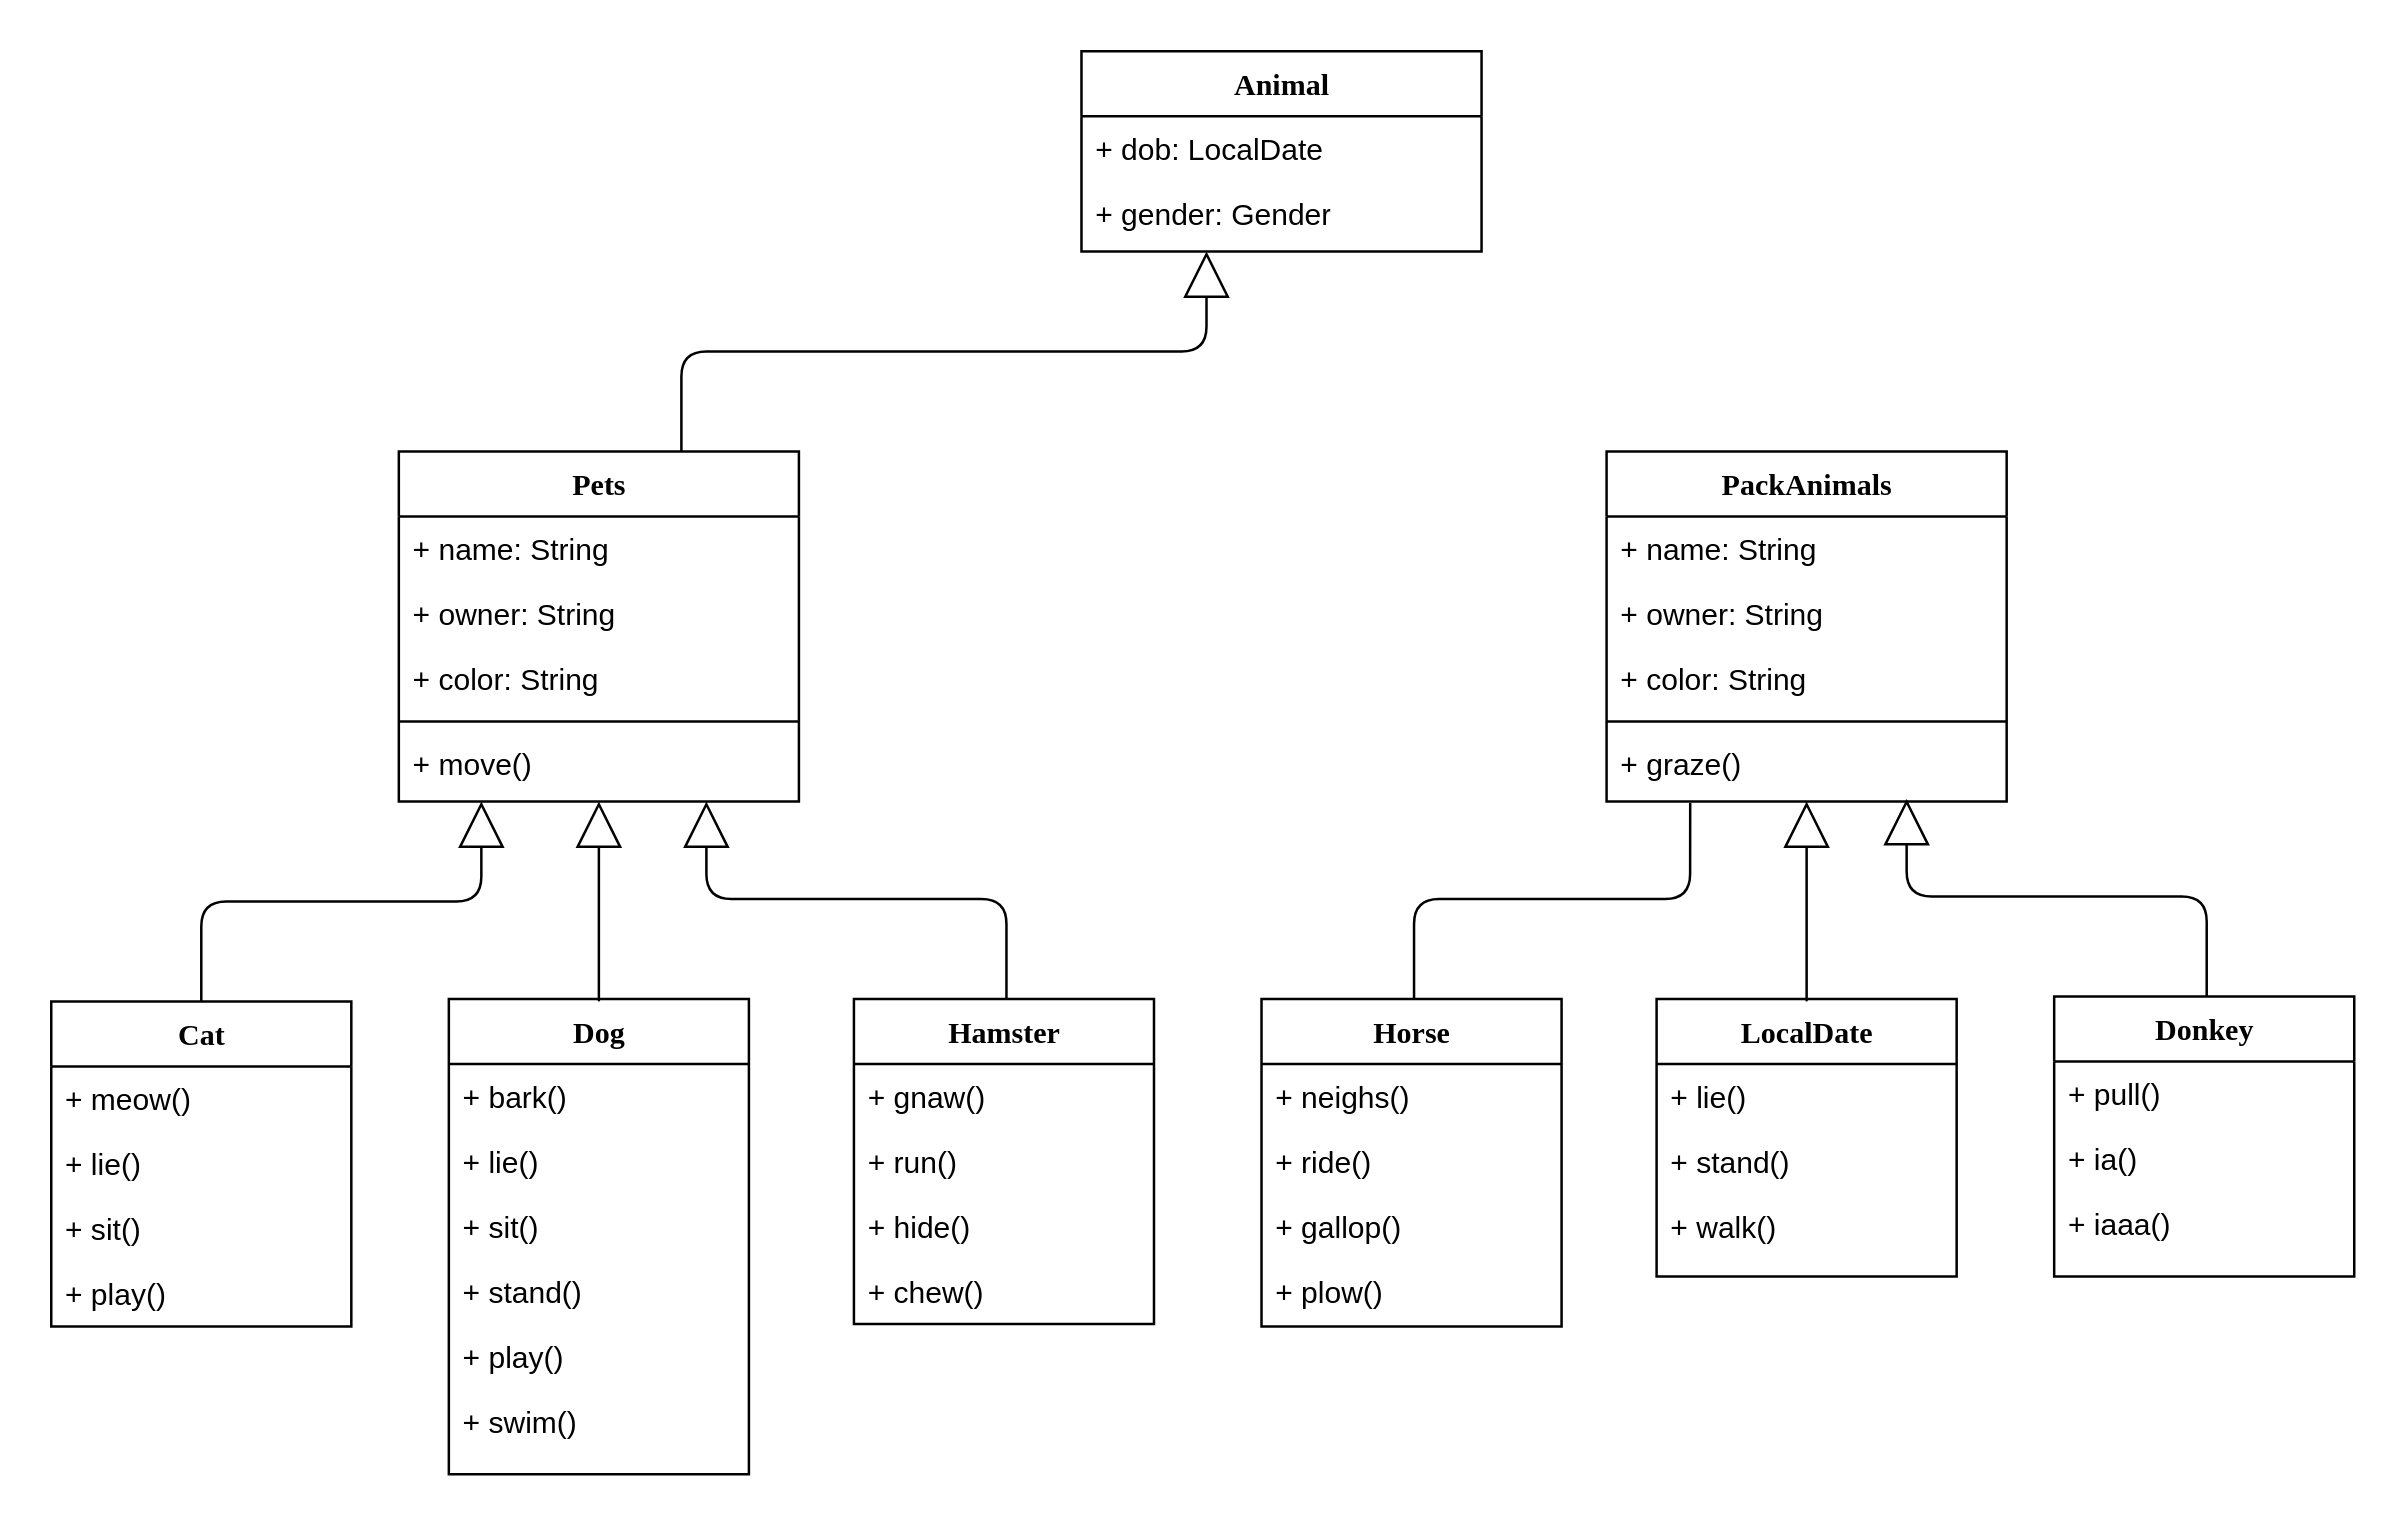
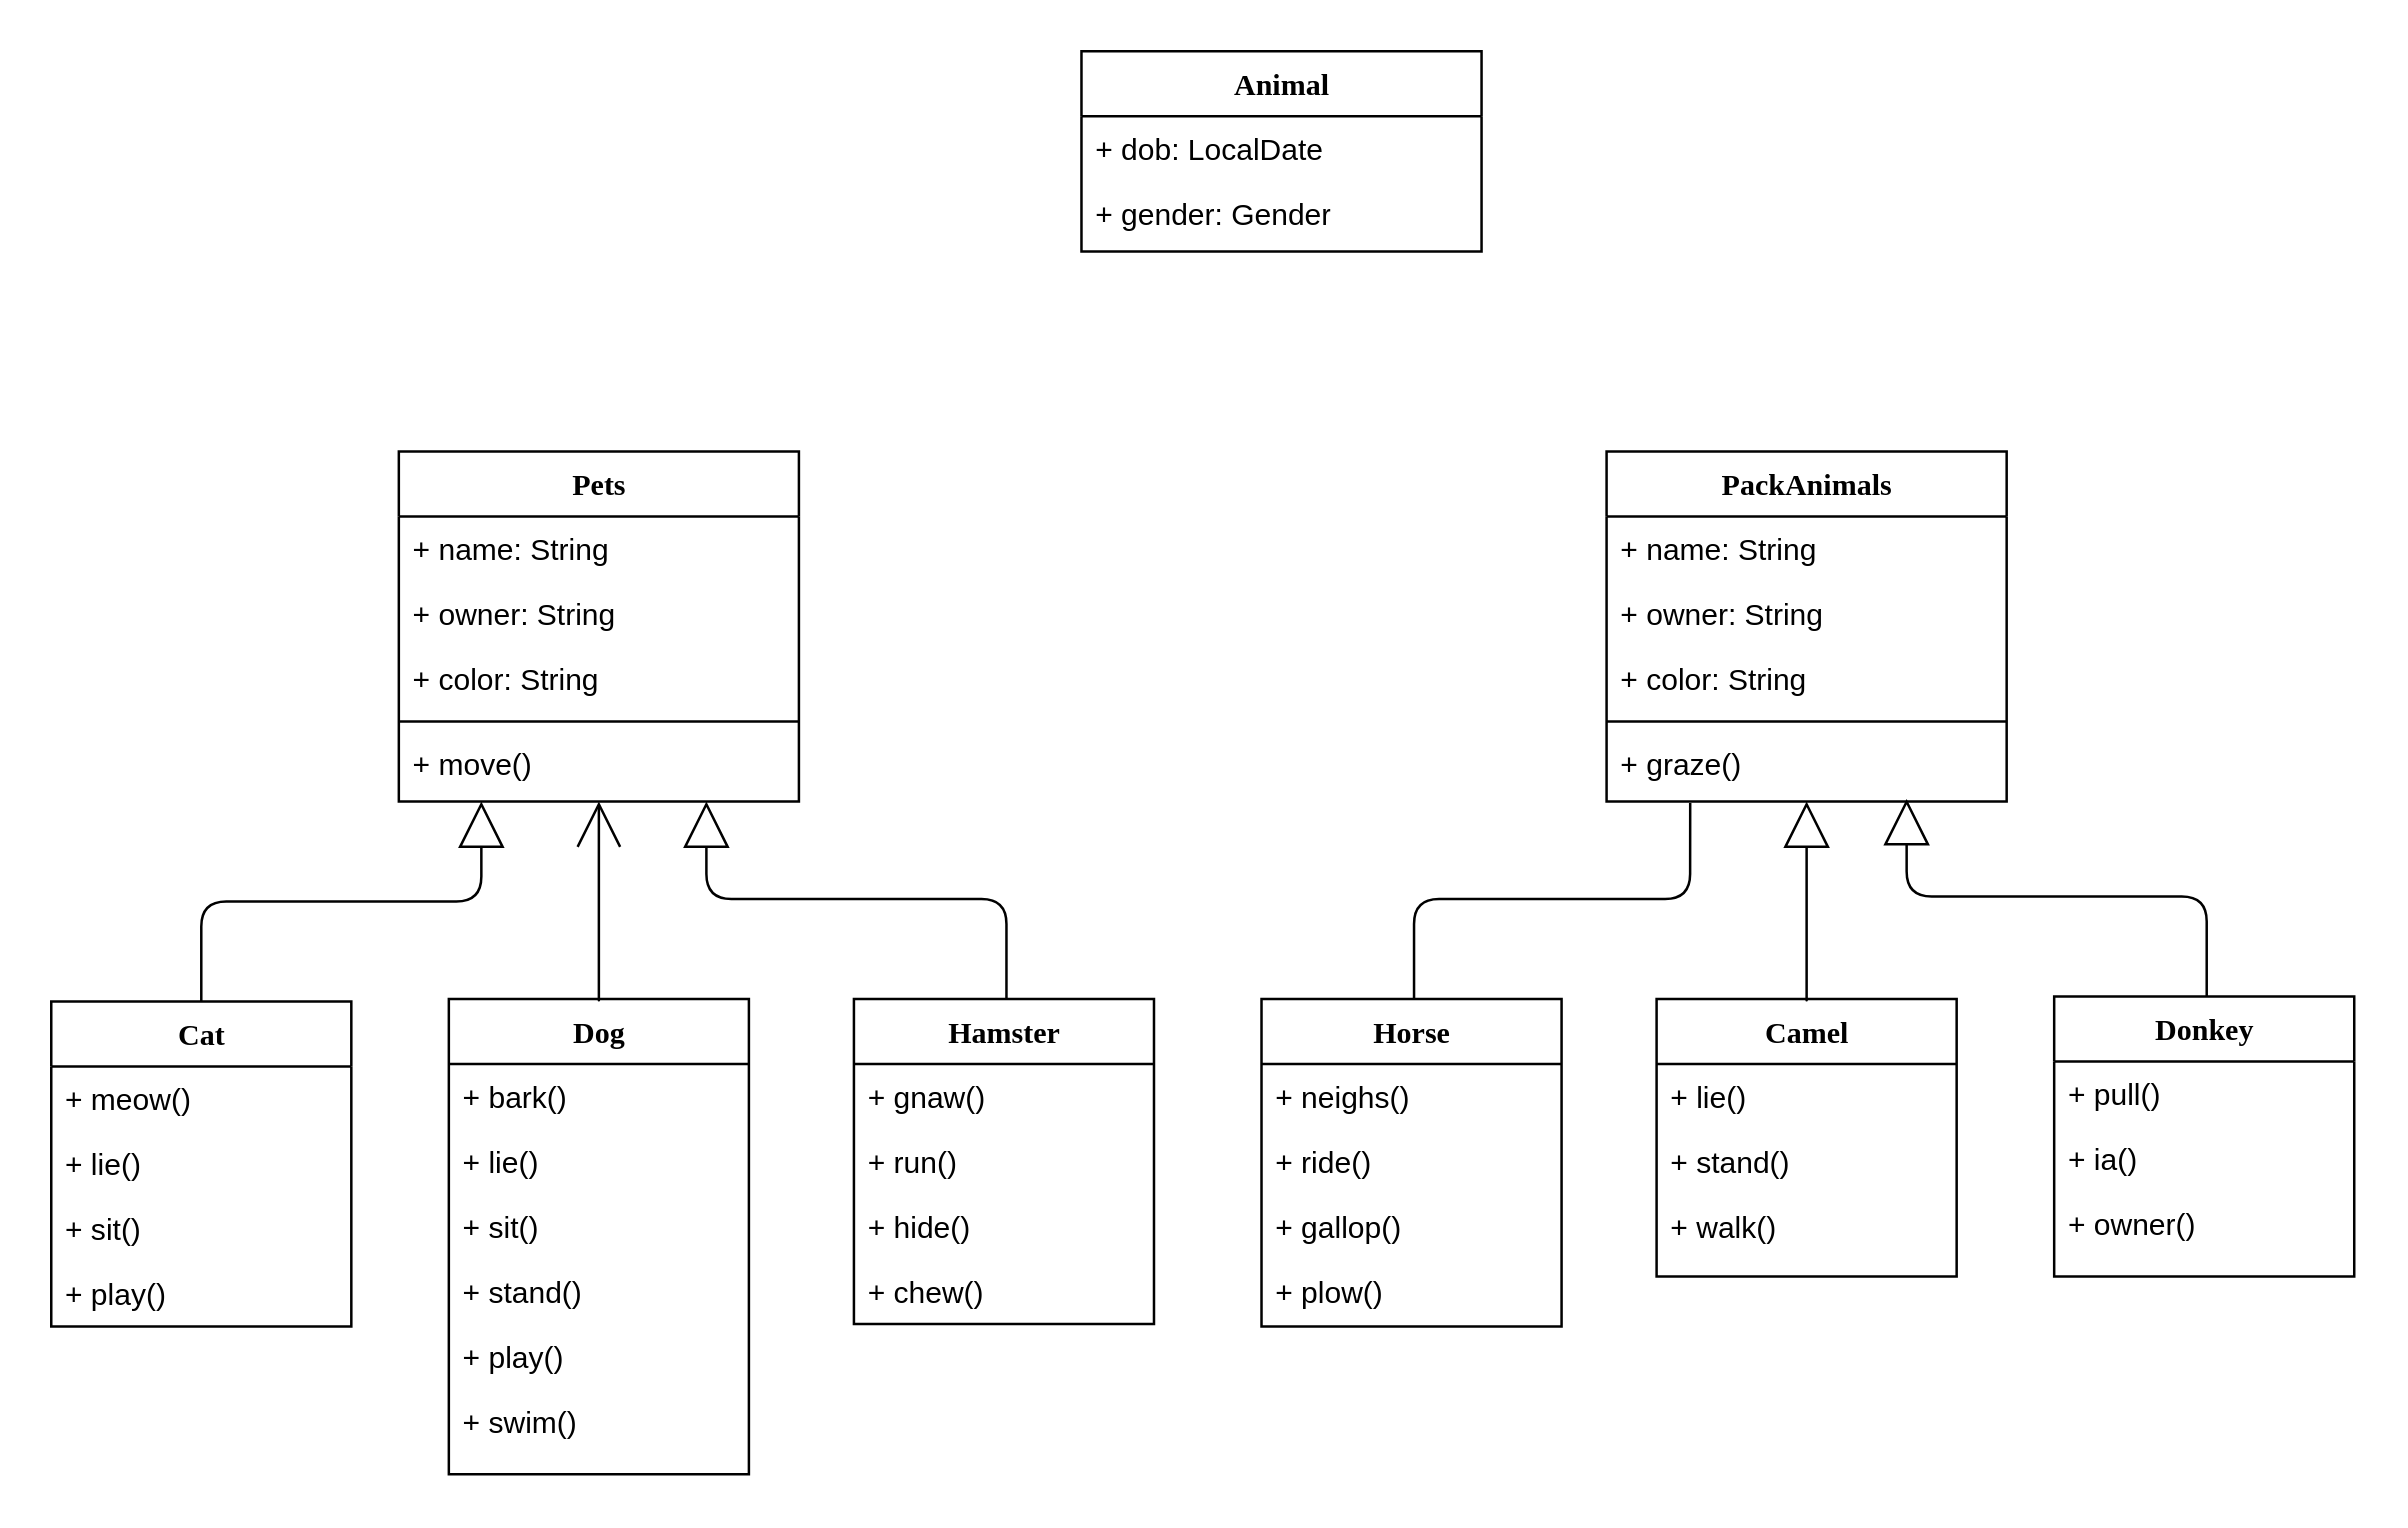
- <mxCell id="5" style="edgeStyle=orthogonalEdgeStyle;html=1;labelBackgroundColor=none;startFill=0;startSize=8;endArrow=block;endFill=0;endSize=16;fontFamily=Verdana;fontSize=12;" parent="1" source="6" target="2" edge="1"><mxGeometry relative="1" as="geometry"><Array as="points"><mxPoint x="272" y="140" /><mxPoint x="482" y="140" /></Array></mxGeometry></mxCell>
- <mxCell id="31" style="edgeStyle=orthogonalEdgeStyle;html=1;labelBackgroundColor=none;startFill=0;startSize=8;endArrow=block;endFill=0;endSize=16;fontFamily=Verdana;fontSize=12;exitX=0.5;exitY=0;exitDx=0;exitDy=0;entryX=0.5;entryY=1;entryDx=0;entryDy=0;" parent="1" source="24" target="6" edge="1"><mxGeometry relative="1" as="geometry"><Array as="points"><mxPoint x="239" y="400" /></Array><mxPoint x="252" y="320" as="targetPoint" /><mxPoint x="262" y="400" as="sourcePoint" /></mxGeometry></mxCell>
+ <mxCell id="31" style="edgeStyle=orthogonalEdgeStyle;html=1;labelBackgroundColor=none;startFill=0;startSize=8;endArrow=open;endFill=0;endSize=16;fontFamily=Verdana;fontSize=12;exitX=0.5;exitY=0;exitDx=0;exitDy=0;entryX=0.5;entryY=1;entryDx=0;entryDy=0;" parent="1" source="24" target="6" edge="1"><mxGeometry relative="1" as="geometry"><Array as="points"><mxPoint x="239" y="400" /></Array><mxPoint x="252" y="320" as="targetPoint" /><mxPoint x="262" y="400" as="sourcePoint" /></mxGeometry></mxCell>
- <mxCell id="44" value="LocalDate" style="swimlane;html=1;fontStyle=1;align=center;verticalAlign=top;childLayout=stackLayout;horizontal=1;startSize=26;horizontalStack=0;resizeParent=1;resizeLast=0;collapsible=1;marginBottom=0;swimlaneFillColor=#ffffff;rounded=0;shadow=0;comic=0;labelBackgroundColor=none;strokeWidth=1;fillColor=none;fontFamily=Verdana;fontSize=12" parent="1" vertex="1"><mxGeometry x="662" y="399" width="120" height="111" as="geometry" /></mxCell>
+ <mxCell id="44" value="Camel" style="swimlane;html=1;fontStyle=1;align=center;verticalAlign=top;childLayout=stackLayout;horizontal=1;startSize=26;horizontalStack=0;resizeParent=1;resizeLast=0;collapsible=1;marginBottom=0;swimlaneFillColor=#ffffff;rounded=0;shadow=0;comic=0;labelBackgroundColor=none;strokeWidth=1;fillColor=none;fontFamily=Verdana;fontSize=12" parent="1" vertex="1"><mxGeometry x="662" y="399" width="120" height="111" as="geometry" /></mxCell>
- <mxCell id="53" value="+ iaaa()" style="text;html=1;strokeColor=none;fillColor=none;align=left;verticalAlign=top;spacingLeft=4;spacingRight=4;whiteSpace=wrap;overflow=hidden;rotatable=0;points=[[0,0.5],[1,0.5]];portConstraint=eastwest;" parent="50" vertex="1"><mxGeometry y="78" width="120" height="26" as="geometry" /></mxCell>
+ <mxCell id="53" value="+ owner()" style="text;html=1;strokeColor=none;fillColor=none;align=left;verticalAlign=top;spacingLeft=4;spacingRight=4;whiteSpace=wrap;overflow=hidden;rotatable=0;points=[[0,0.5],[1,0.5]];portConstraint=eastwest;" parent="50" vertex="1"><mxGeometry y="78" width="120" height="26" as="geometry" /></mxCell>
